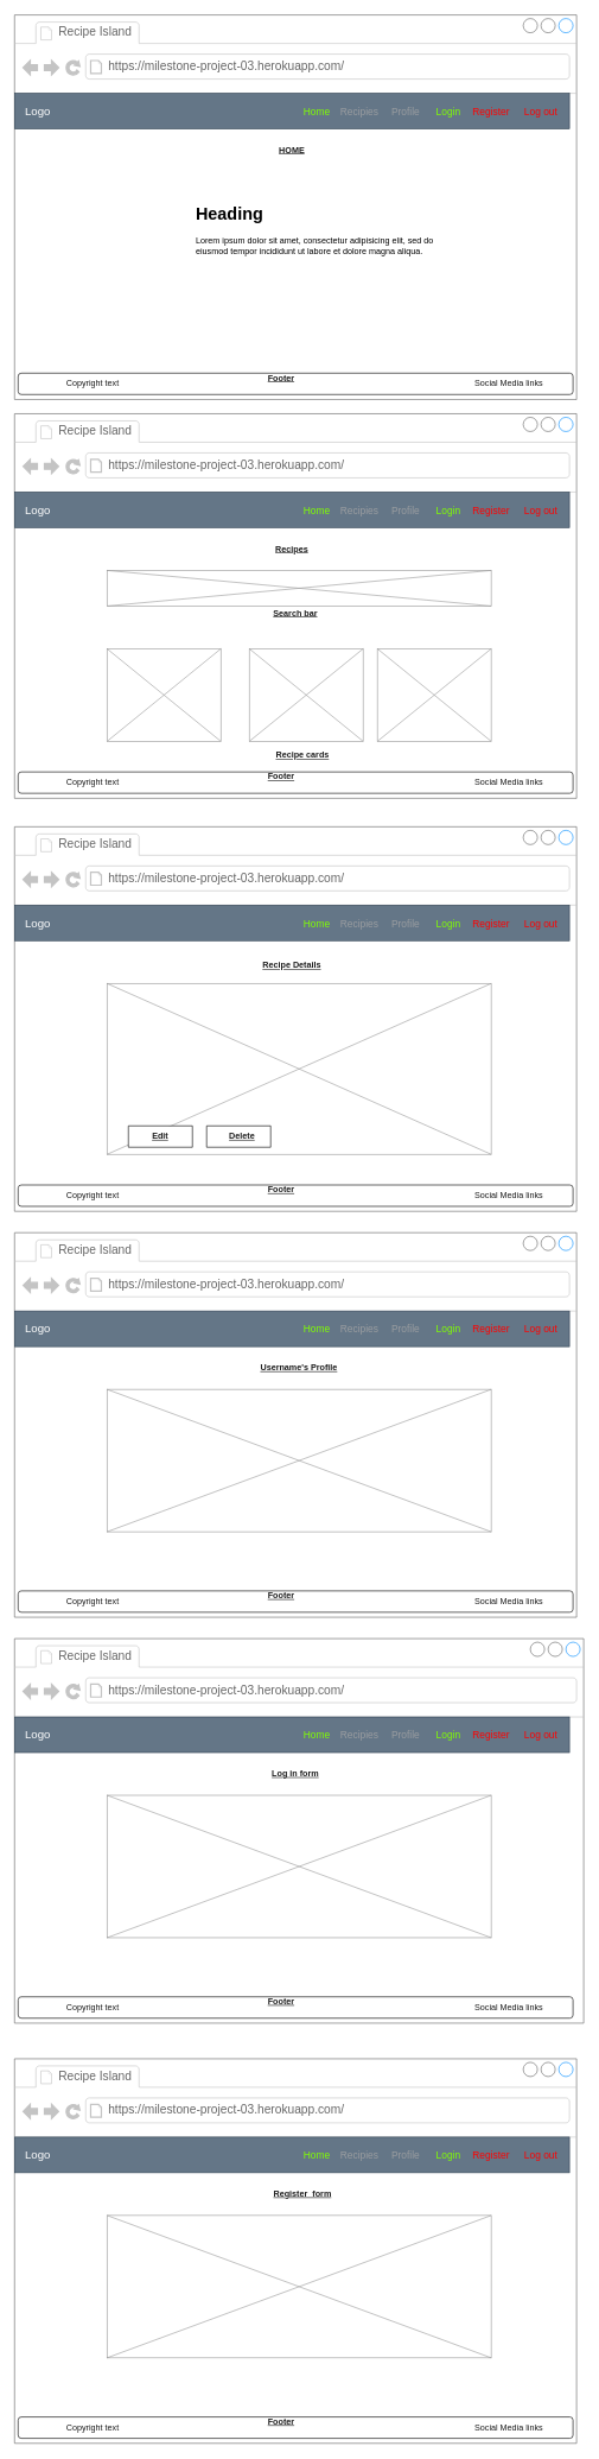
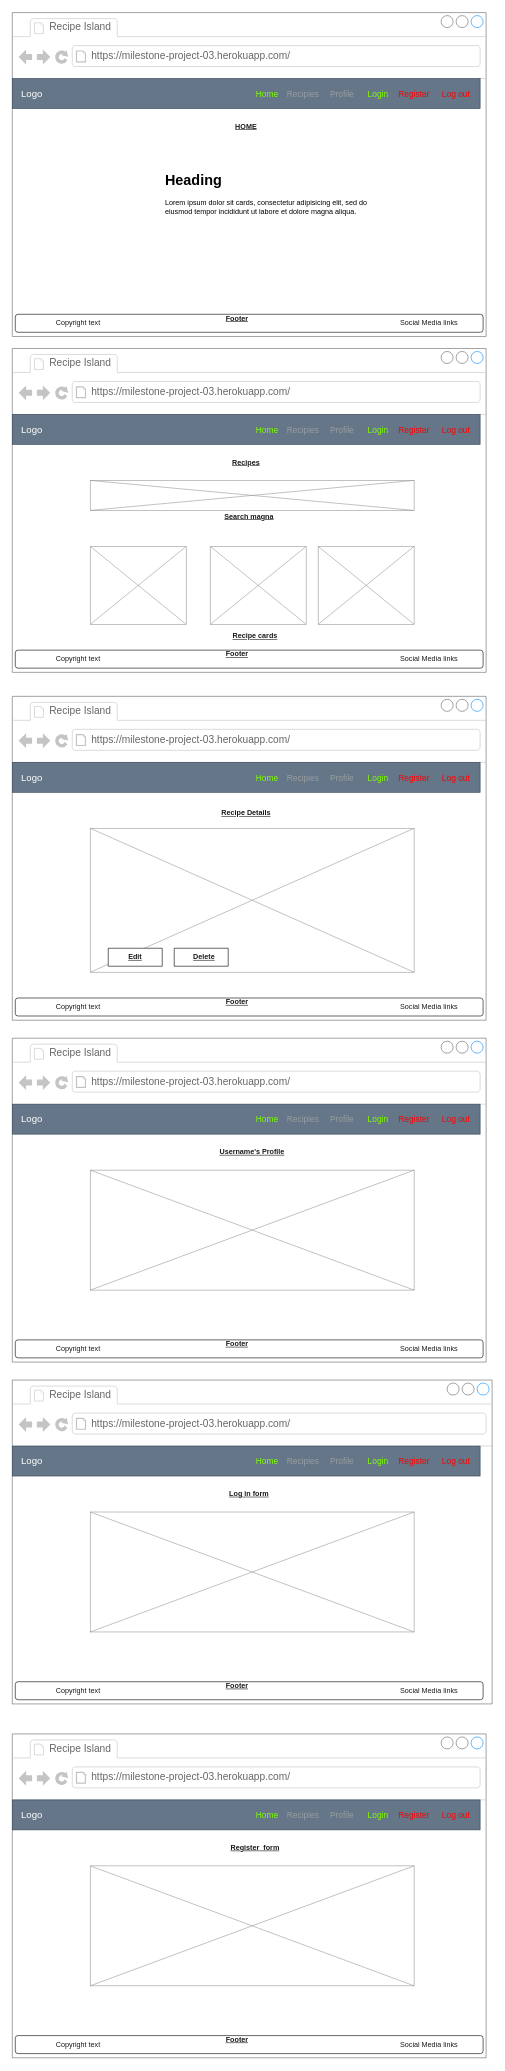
- <mxCell id="12" value="&lt;h1&gt;Heading&lt;/h1&gt;&lt;p&gt;Lorem ipsum dolor sit amet, consectetur adipisicing elit, sed do eiusmod tempor incididunt ut labore et dolore magna aliqua.&lt;/p&gt;" style="text;html=1;strokeColor=none;fillColor=none;spacing=5;spacingTop=-20;whiteSpace=wrap;overflow=hidden;rounded=0;" vertex="1" parent="2"><mxGeometry x="250" y="260" width="380" height="120" as="geometry" /></mxCell>
+ <mxCell id="12" value="&lt;h1&gt;Heading&lt;/h1&gt;&lt;p&gt;Lorem ipsum dolor sit cards, consectetur adipisicing elit, sed do eiusmod tempor incididunt ut labore et dolore magna aliqua.&lt;/p&gt;" style="text;html=1;strokeColor=none;fillColor=none;spacing=5;spacingTop=-20;whiteSpace=wrap;overflow=hidden;rounded=0;" vertex="1" parent="2"><mxGeometry x="250" y="260" width="380" height="120" as="geometry" /></mxCell>
- <mxCell id="34" value="Search bar" style="text;html=1;strokeColor=none;fillColor=none;align=center;verticalAlign=middle;whiteSpace=wrap;rounded=0;fontStyle=5;fontColor=#1A1A1A;" vertex="1" parent="18"><mxGeometry x="345" y="270" width="100" height="20" as="geometry" /></mxCell>
+ <mxCell id="34" value="Search magna" style="text;html=1;strokeColor=none;fillColor=none;align=center;verticalAlign=middle;whiteSpace=wrap;rounded=0;fontStyle=5;fontColor=#1A1A1A;" vertex="1" parent="18"><mxGeometry x="345" y="270" width="100" height="20" as="geometry" /></mxCell>
